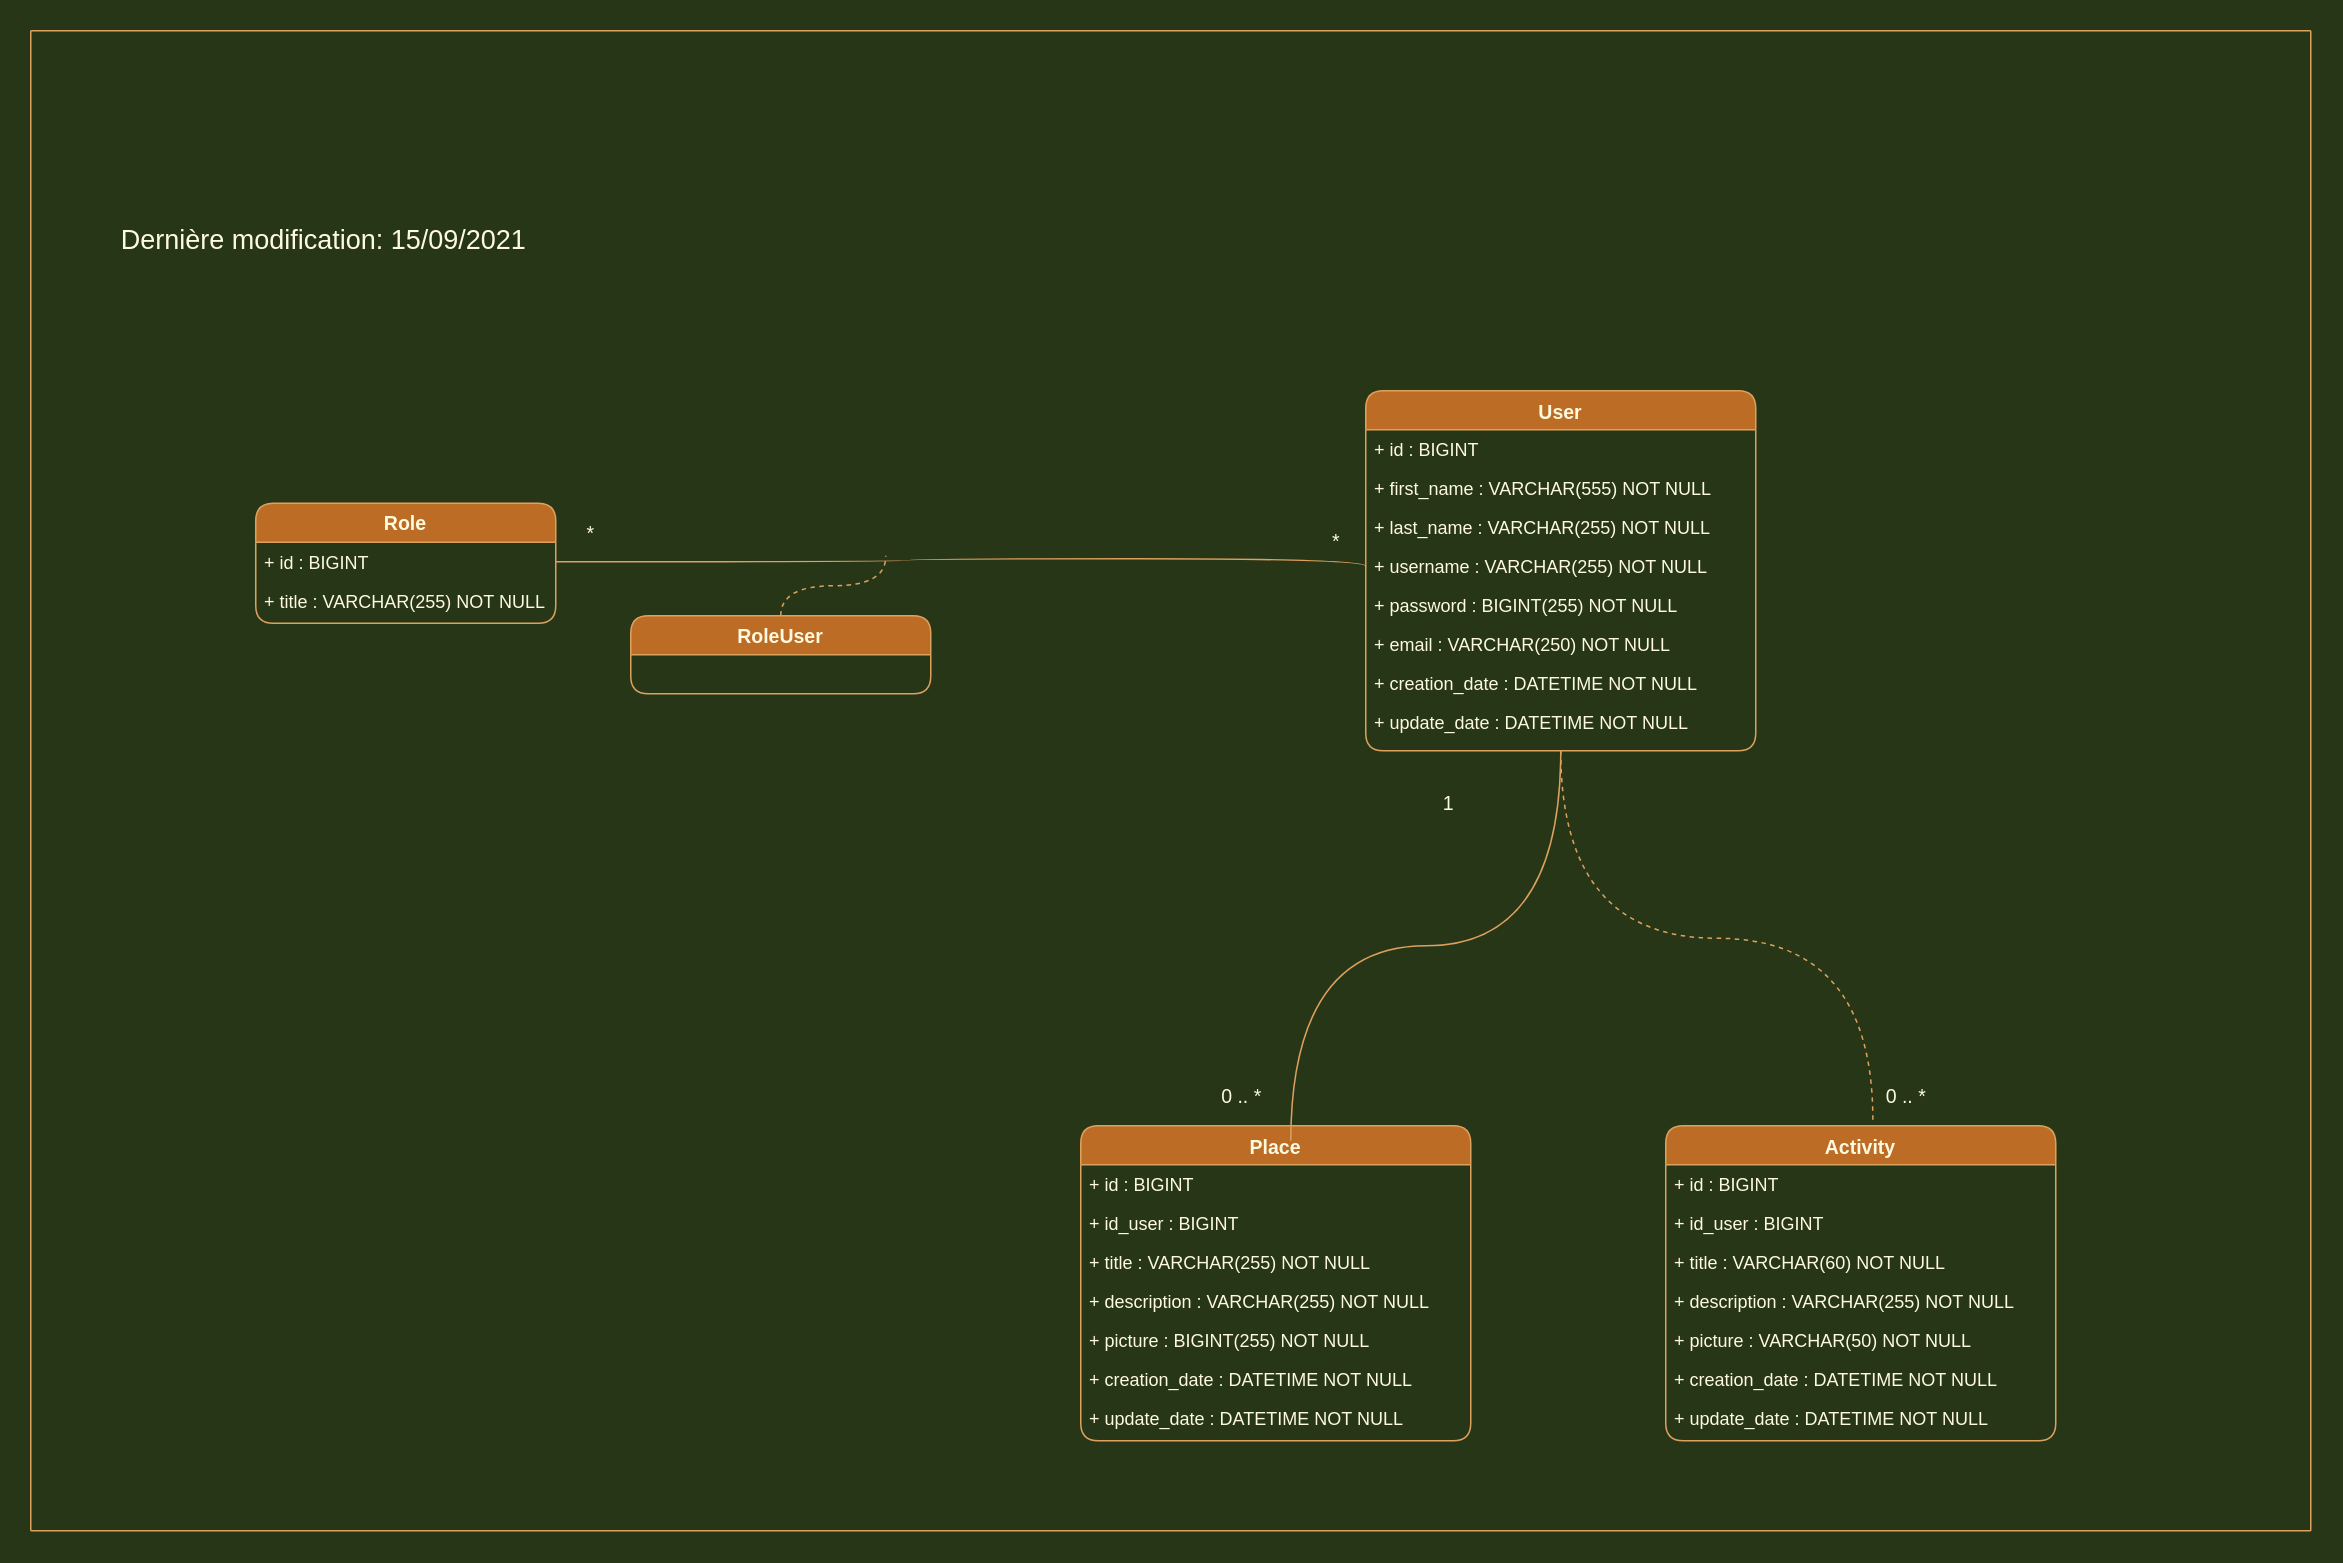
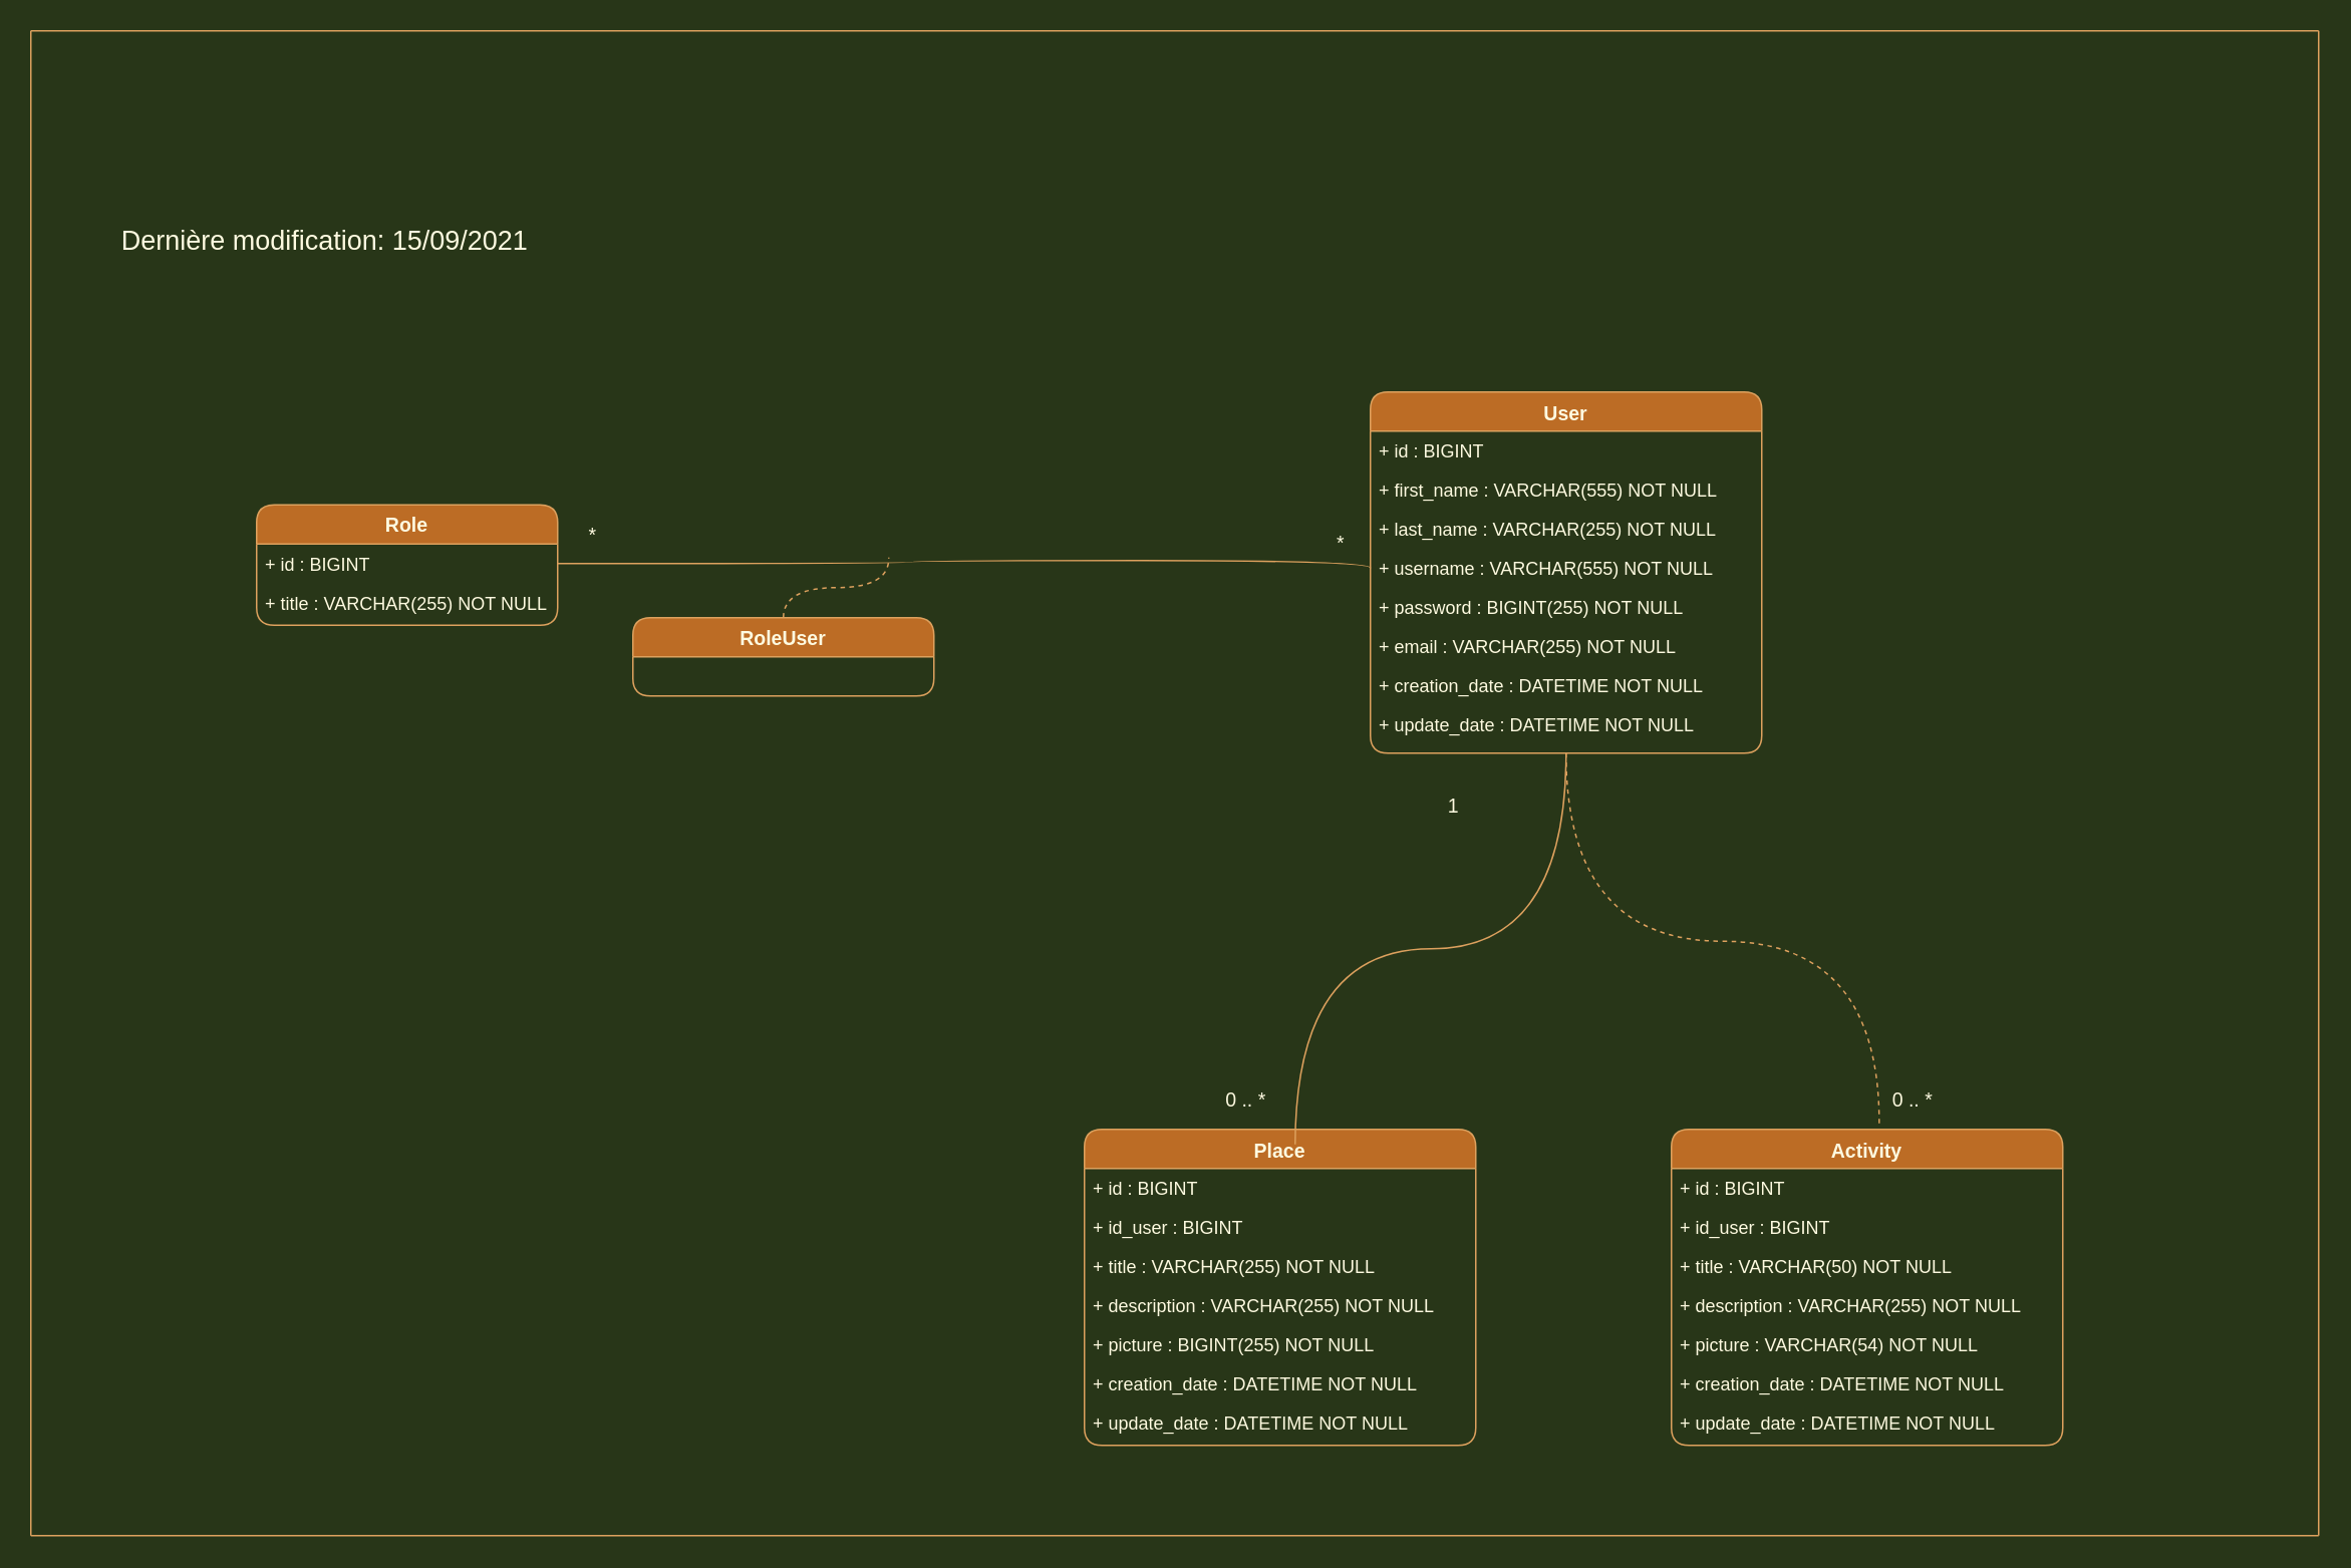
- <mxCell id="7" value="+ username : VARCHAR(255) NOT NULL" style="text;align=left;verticalAlign=top;spacingLeft=4;spacingRight=4;overflow=hidden;rotatable=0;points=[[0,0.5],[1,0.5]];portConstraint=eastwest;shadow=0;html=0;fontColor=#FEFAE0;rounded=1;" parent="3" vertex="1"><mxGeometry y="104" width="260" height="26" as="geometry" /></mxCell>
+ <mxCell id="7" value="+ username : VARCHAR(555) NOT NULL" style="text;align=left;verticalAlign=top;spacingLeft=4;spacingRight=4;overflow=hidden;rotatable=0;points=[[0,0.5],[1,0.5]];portConstraint=eastwest;shadow=0;html=0;fontColor=#FEFAE0;rounded=1;" parent="3" vertex="1"><mxGeometry y="104" width="260" height="26" as="geometry" /></mxCell>
- <mxCell id="9" value="+ email : VARCHAR(250) NOT NULL" style="text;align=left;verticalAlign=top;spacingLeft=4;spacingRight=4;overflow=hidden;rotatable=0;points=[[0,0.5],[1,0.5]];portConstraint=eastwest;shadow=0;html=0;fontColor=#FEFAE0;rounded=1;" parent="3" vertex="1"><mxGeometry y="156" width="260" height="26" as="geometry" /></mxCell>
+ <mxCell id="9" value="+ email : VARCHAR(255) NOT NULL" style="text;align=left;verticalAlign=top;spacingLeft=4;spacingRight=4;overflow=hidden;rotatable=0;points=[[0,0.5],[1,0.5]];portConstraint=eastwest;shadow=0;html=0;fontColor=#FEFAE0;rounded=1;" parent="3" vertex="1"><mxGeometry y="156" width="260" height="26" as="geometry" /></mxCell>
- <mxCell id="36" value="+ title : VARCHAR(60) NOT NULL" style="text;align=left;verticalAlign=top;spacingLeft=4;spacingRight=4;overflow=hidden;rotatable=0;points=[[0,0.5],[1,0.5]];portConstraint=eastwest;shadow=0;html=0;fontColor=#FEFAE0;rounded=1;" vertex="1" parent="33"><mxGeometry y="78" width="260" height="26" as="geometry" /></mxCell>
+ <mxCell id="36" value="+ title : VARCHAR(50) NOT NULL" style="text;align=left;verticalAlign=top;spacingLeft=4;spacingRight=4;overflow=hidden;rotatable=0;points=[[0,0.5],[1,0.5]];portConstraint=eastwest;shadow=0;html=0;fontColor=#FEFAE0;rounded=1;" vertex="1" parent="33"><mxGeometry y="78" width="260" height="26" as="geometry" /></mxCell>
- <mxCell id="38" value="+ picture : VARCHAR(50) NOT NULL" style="text;align=left;verticalAlign=top;spacingLeft=4;spacingRight=4;overflow=hidden;rotatable=0;points=[[0,0.5],[1,0.5]];portConstraint=eastwest;shadow=0;html=0;fontColor=#FEFAE0;rounded=1;" vertex="1" parent="33"><mxGeometry y="130" width="260" height="26" as="geometry" /></mxCell>
+ <mxCell id="38" value="+ picture : VARCHAR(54) NOT NULL" style="text;align=left;verticalAlign=top;spacingLeft=4;spacingRight=4;overflow=hidden;rotatable=0;points=[[0,0.5],[1,0.5]];portConstraint=eastwest;shadow=0;html=0;fontColor=#FEFAE0;rounded=1;" vertex="1" parent="33"><mxGeometry y="130" width="260" height="26" as="geometry" /></mxCell>
